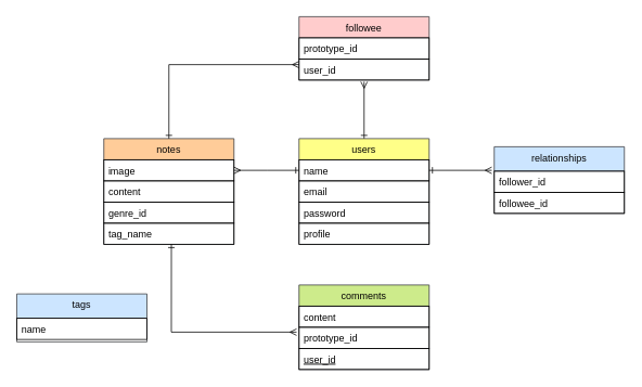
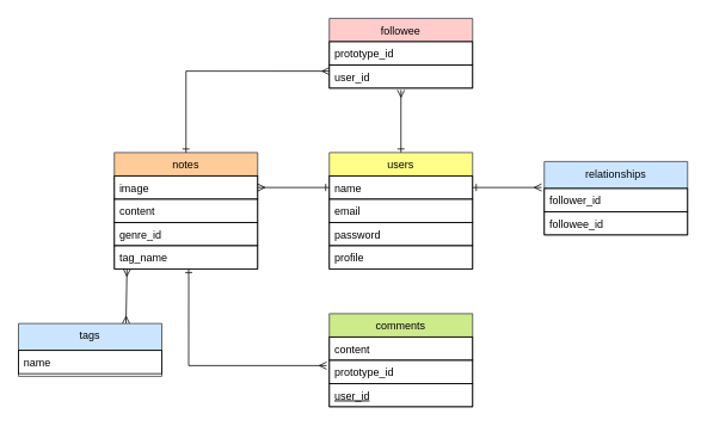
+ <mxCell id="27" style="edgeStyle=none;html=1;exitX=0.75;exitY=0;exitDx=0;exitDy=0;entryX=0.088;entryY=1;entryDx=0;entryDy=0;entryPerimeter=0;startArrow=ERmany;startFill=0;endArrow=ERmany;endFill=0;" edge="1" parent="1" source="28" target="6"><mxGeometry relative="1" as="geometry" /></mxCell>
